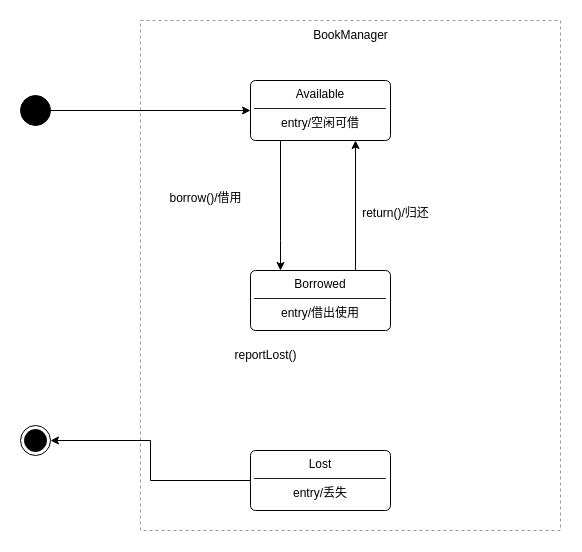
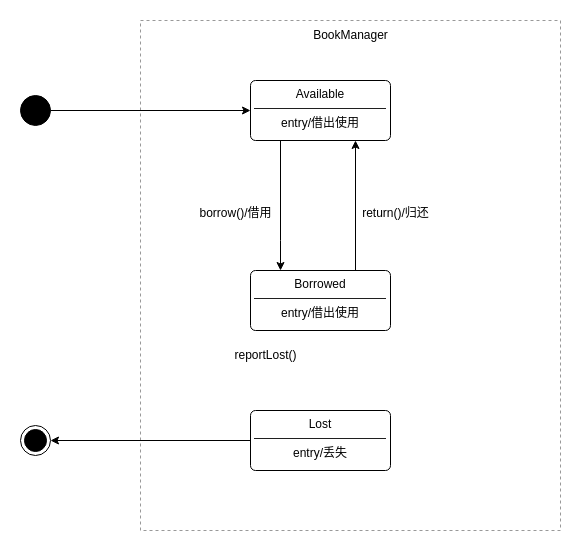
- <mxCell id="6" value="Available&lt;div&gt;———————————&lt;/div&gt;&lt;div&gt;entry/空闲可借&lt;/div&gt;" style="html=1;align=center;verticalAlign=top;rounded=1;absoluteArcSize=1;arcSize=10;dashed=0;whiteSpace=wrap;" vertex="1" parent="1"><mxGeometry x="250" y="80" width="140" height="60" as="geometry" /></mxCell>
+ <mxCell id="6" value="Available&lt;div&gt;———————————&lt;/div&gt;&lt;div&gt;entry/借出使用&lt;/div&gt;" style="html=1;align=center;verticalAlign=top;rounded=1;absoluteArcSize=1;arcSize=10;dashed=0;whiteSpace=wrap;" vertex="1" parent="1"><mxGeometry x="250" y="80" width="140" height="60" as="geometry" /></mxCell>
- <mxCell id="12" value="borrow()/借用" style="text;html=1;align=center;verticalAlign=middle;resizable=0;points=[];autosize=1;strokeColor=none;fillColor=none;" vertex="1" parent="1"><mxGeometry x="155" y="183" width="100" height="30" as="geometry" /></mxCell>
+ <mxCell id="12" value="borrow()/借用" style="text;html=1;align=center;verticalAlign=middle;resizable=0;points=[];autosize=1;strokeColor=none;fillColor=none;" vertex="1" parent="1"><mxGeometry x="185" y="198" width="100" height="30" as="geometry" /></mxCell>
- <mxCell id="9" value="Lost&lt;div&gt;———————————&lt;/div&gt;&lt;div&gt;entry/丢失&lt;/div&gt;" style="html=1;align=center;verticalAlign=top;rounded=1;absoluteArcSize=1;arcSize=10;dashed=0;whiteSpace=wrap;" vertex="1" parent="1"><mxGeometry x="250" y="450" width="140" height="60" as="geometry" /></mxCell>
+ <mxCell id="9" value="Lost&lt;div&gt;———————————&lt;/div&gt;&lt;div&gt;entry/丢失&lt;/div&gt;" style="html=1;align=center;verticalAlign=top;rounded=1;absoluteArcSize=1;arcSize=10;dashed=0;whiteSpace=wrap;" vertex="1" parent="1"><mxGeometry x="250" y="410" width="140" height="60" as="geometry" /></mxCell>
